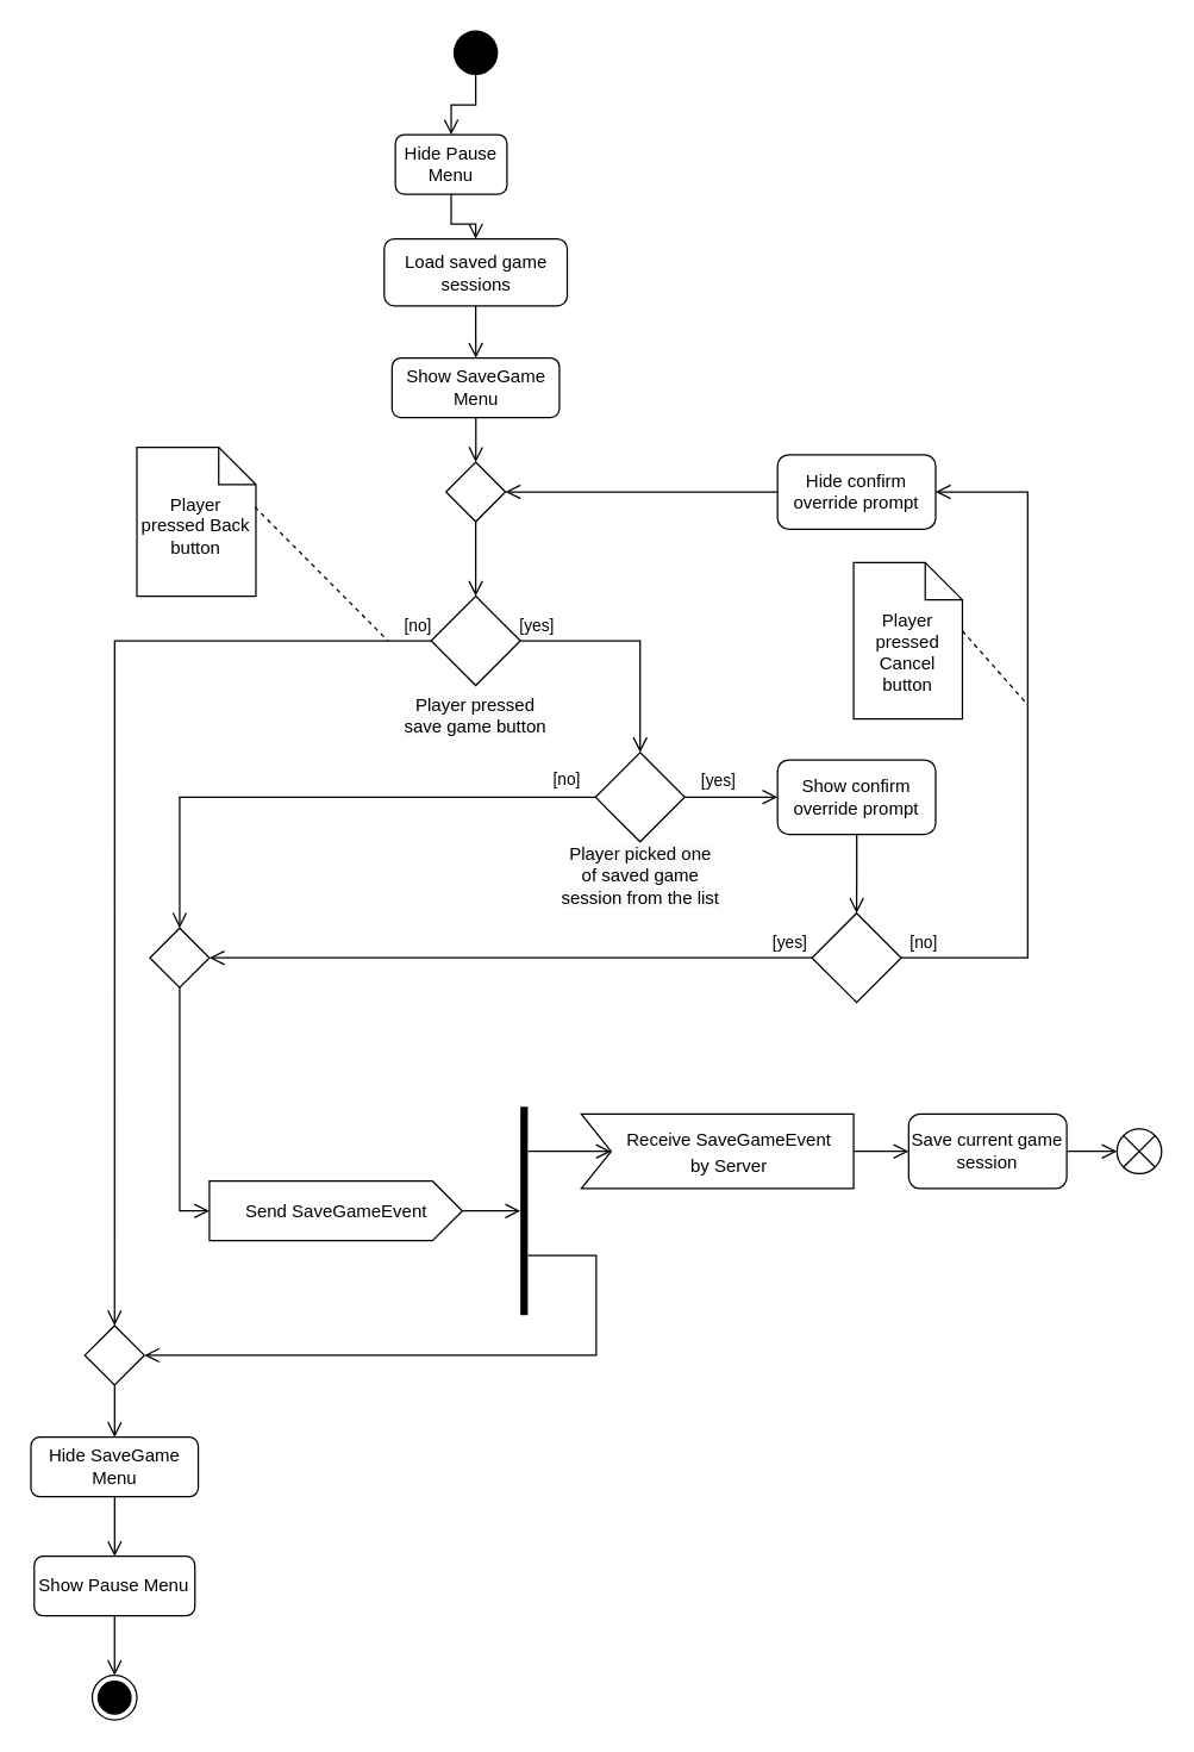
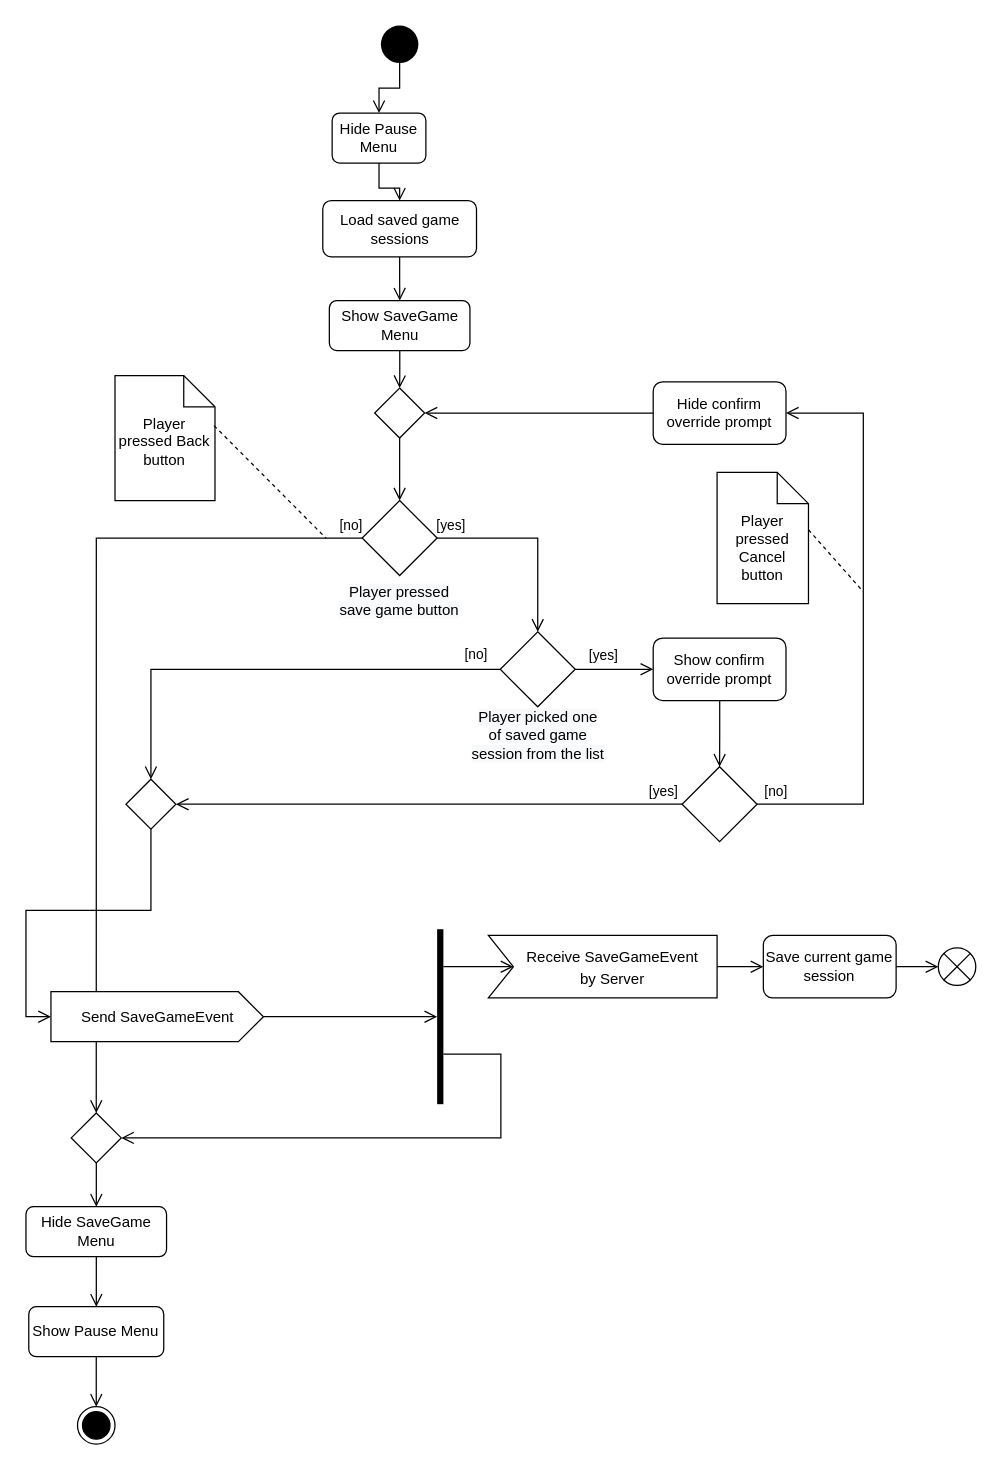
- <mxCell id="20" value="&lt;span style=&quot;font-size: 12px;&quot;&gt;Send SaveGameEvent&lt;/span&gt;" style="html=1;shape=mxgraph.infographic.ribbonSimple;notch1=0;notch2=20;align=center;verticalAlign=middle;fontSize=14;fontStyle=0;fillColor=#FFFFFF;strokeColor=#000000;" vertex="1" parent="1"><mxGeometry x="140" y="793" width="170" height="40" as="geometry" /></mxCell>
+ <mxCell id="20" value="&lt;span style=&quot;font-size: 12px;&quot;&gt;Send SaveGameEvent&lt;/span&gt;" style="html=1;shape=mxgraph.infographic.ribbonSimple;notch1=0;notch2=20;align=center;verticalAlign=middle;fontSize=14;fontStyle=0;fillColor=#FFFFFF;strokeColor=#000000;" vertex="1" parent="1"><mxGeometry x="40" y="793" width="170" height="40" as="geometry" /></mxCell>
